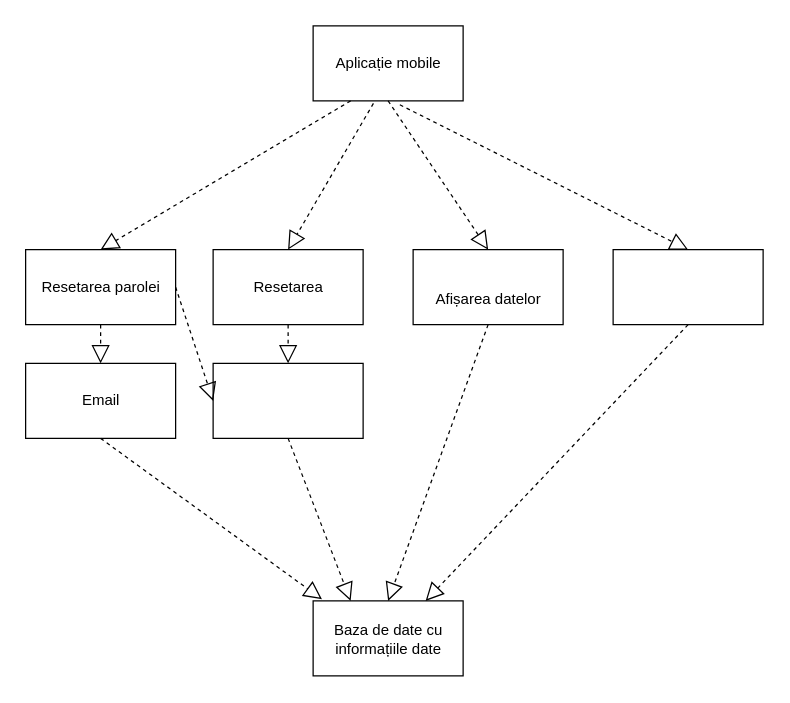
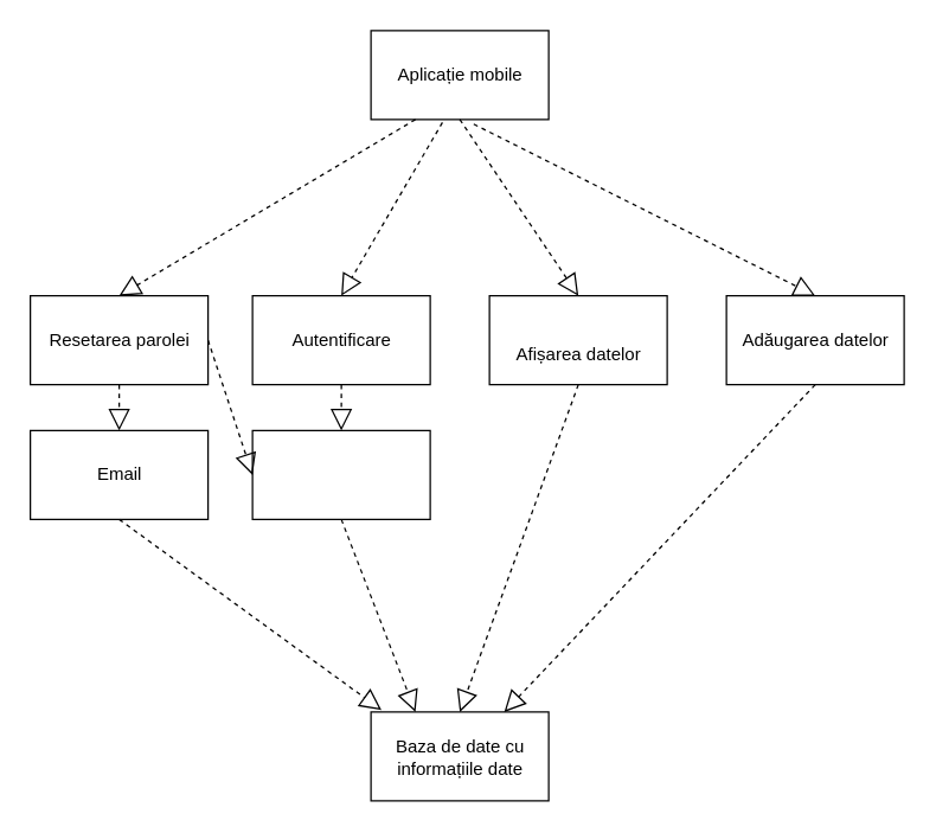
- <mxCell id="12" value="Resetarea" style="text;html=1;resizable=0;autosize=1;align=center;verticalAlign=middle;points=[];fillColor=none;strokeColor=none;rounded=0;" vertex="1" parent="1"><mxGeometry x="190" y="219" width="80" height="20" as="geometry" /></mxCell>
+ <mxCell id="12" value="Autentificare" style="text;html=1;resizable=0;autosize=1;align=center;verticalAlign=middle;points=[];fillColor=none;strokeColor=none;rounded=0;" vertex="1" parent="1"><mxGeometry x="190" y="219" width="80" height="20" as="geometry" /></mxCell>
+ <mxCell id="16" value="Adăugarea datelor" style="text;html=1;resizable=0;autosize=1;align=center;verticalAlign=middle;points=[];fillColor=none;strokeColor=none;rounded=0;" vertex="1" parent="1"><mxGeometry x="495" y="219" width="110" height="20" as="geometry" /></mxCell>
